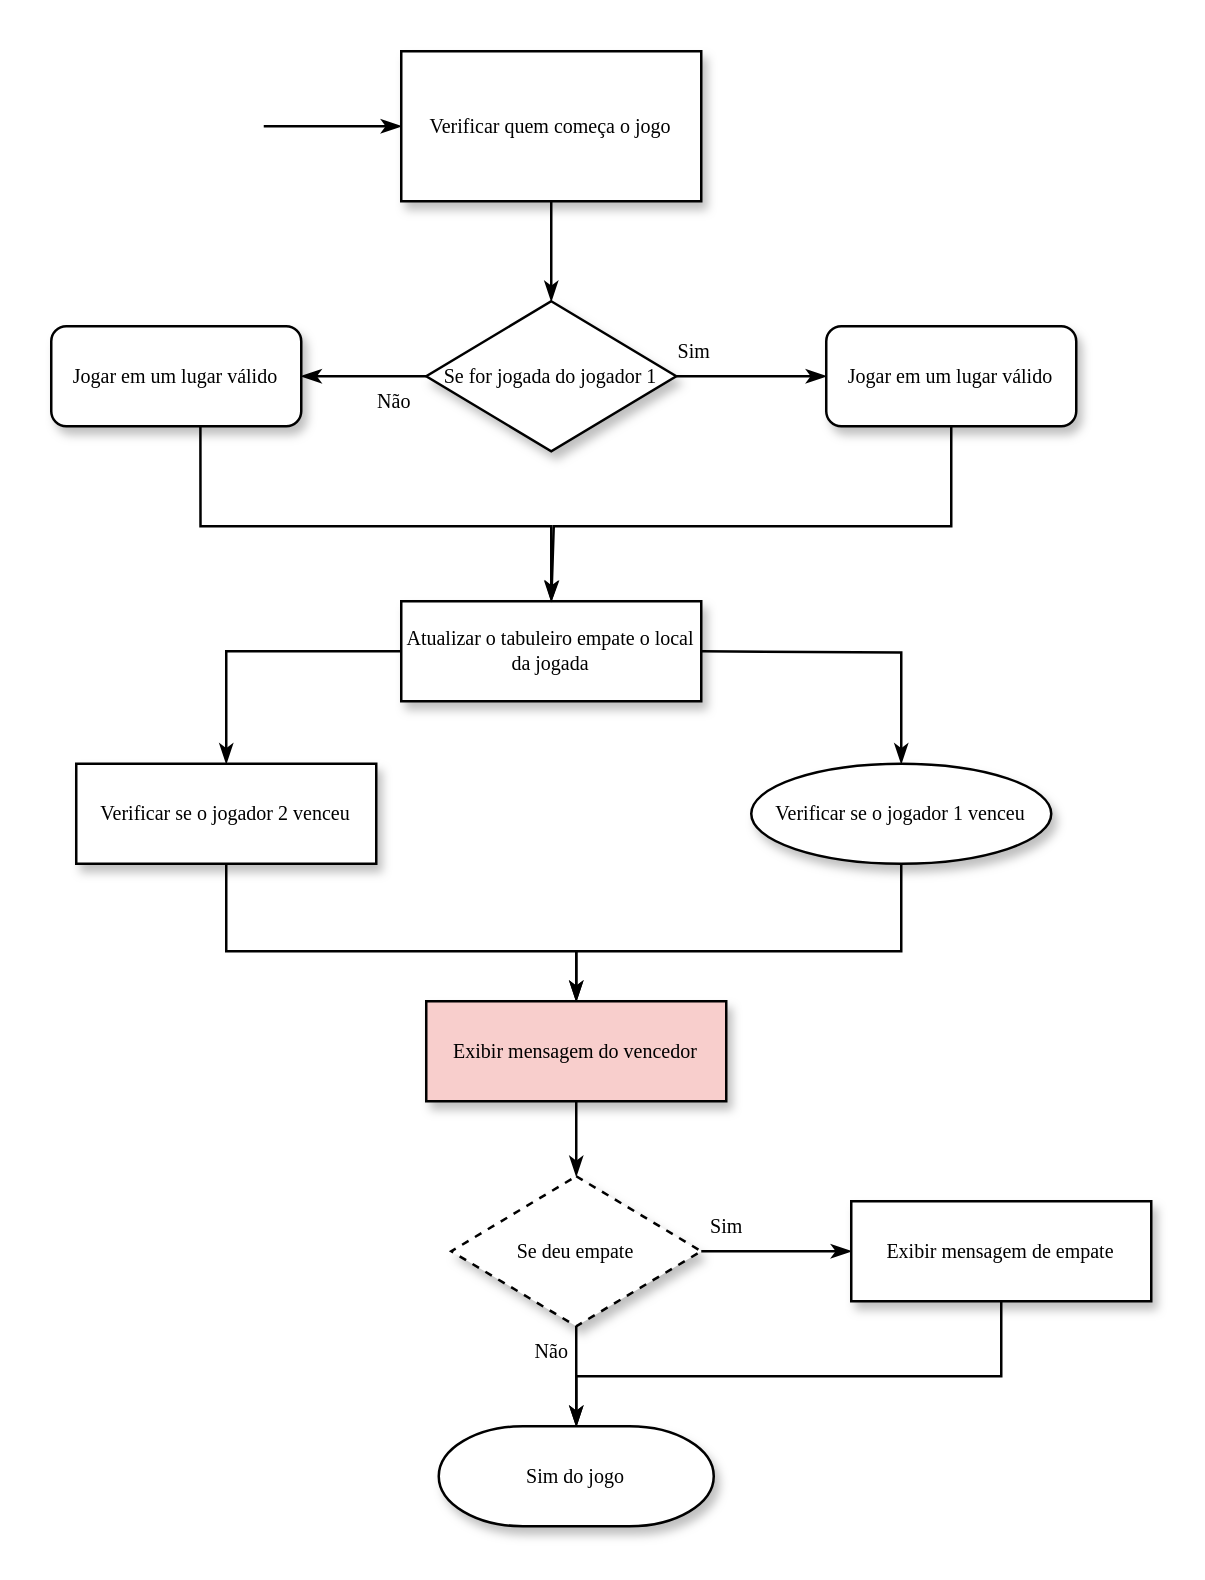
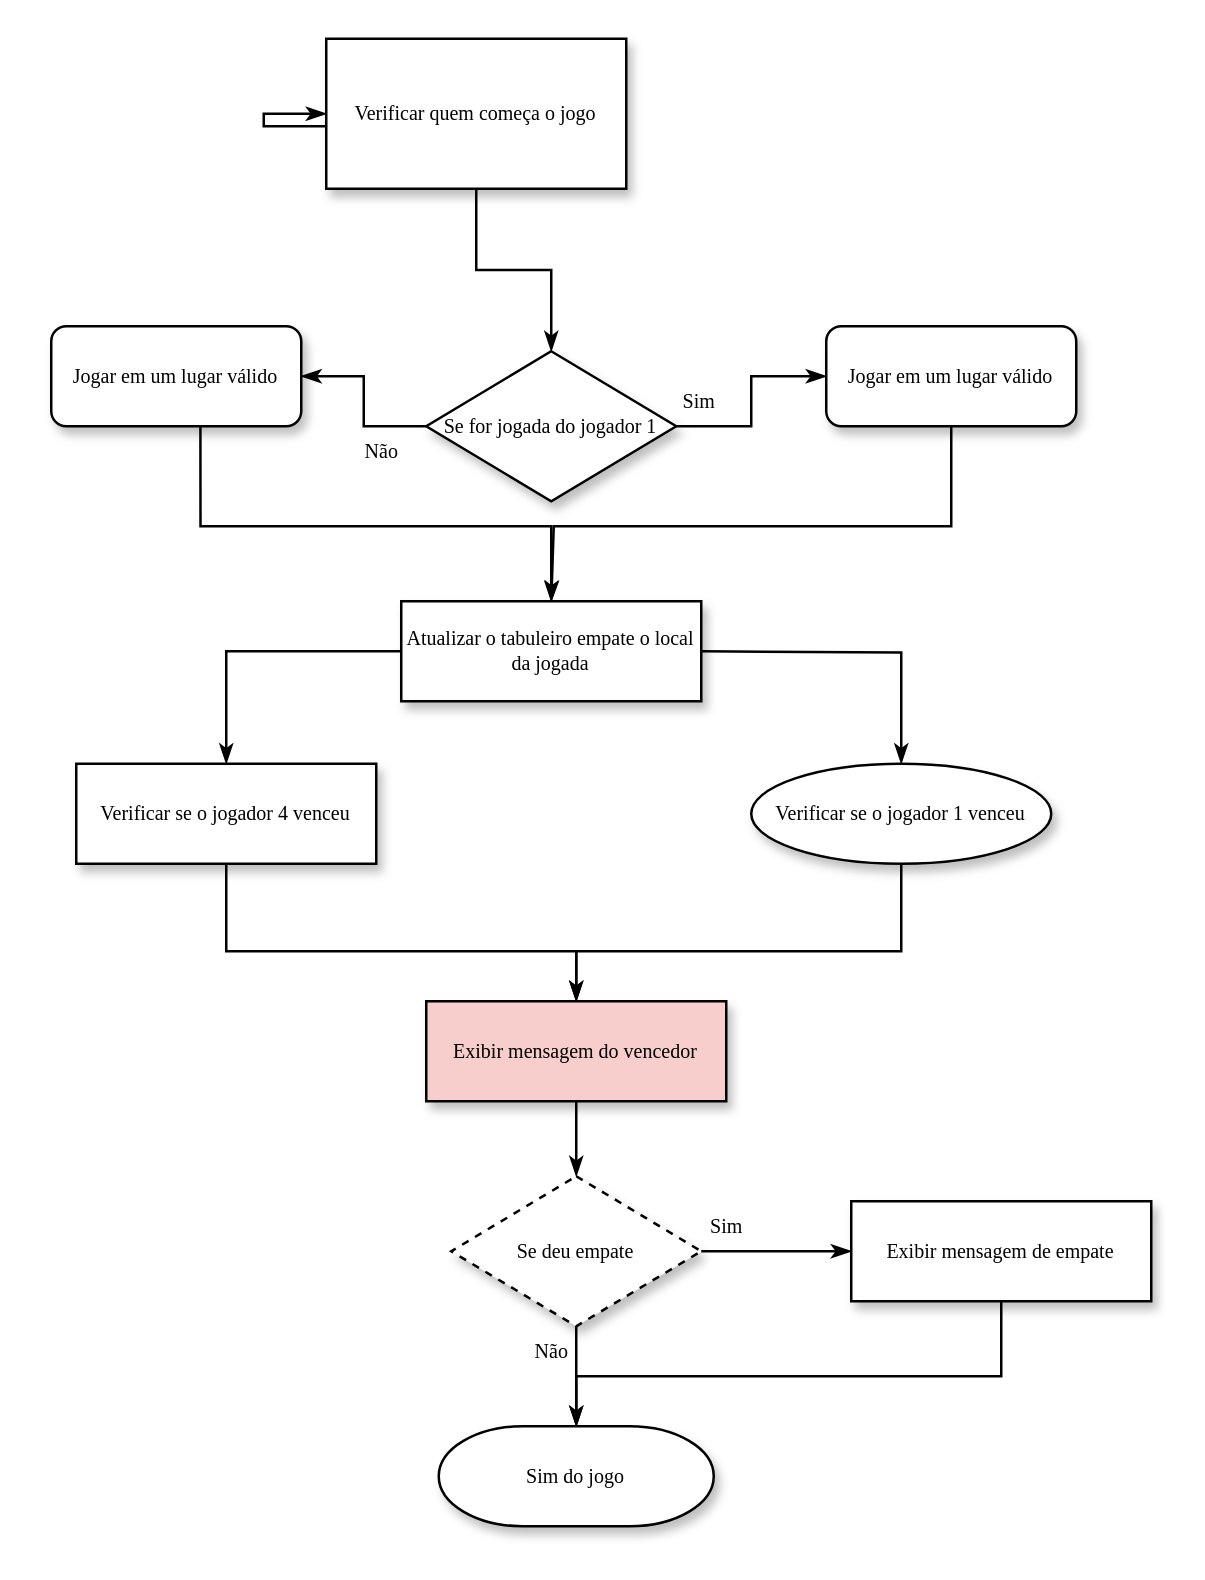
- <mxCell id="26" value="Verificar quem começa o jogo" style="rounded=0;whiteSpace=wrap;html=1;shadow=1;labelBackgroundColor=none;strokeWidth=1;fontFamily=Verdana;fontSize=8;align=center;" vertex="1" parent="1"><mxGeometry x="160" y="20" width="120" height="60" as="geometry" /></mxCell>
+ <mxCell id="26" value="Verificar quem começa o jogo" style="rounded=0;whiteSpace=wrap;html=1;shadow=1;labelBackgroundColor=none;strokeWidth=1;fontFamily=Verdana;fontSize=8;align=center;" vertex="1" parent="1"><mxGeometry x="130" y="15" width="120" height="60" as="geometry" /></mxCell>
- <mxCell id="5" value="Se for jogada do jogador 1" style="rhombus;whiteSpace=wrap;html=1;rounded=0;shadow=1;labelBackgroundColor=none;strokeWidth=1;fontFamily=Verdana;fontSize=8;align=center;" vertex="1" parent="1"><mxGeometry x="170" y="120" width="100" height="60" as="geometry" /></mxCell>
+ <mxCell id="5" value="Se for jogada do jogador 1" style="rhombus;whiteSpace=wrap;html=1;rounded=0;shadow=1;labelBackgroundColor=none;strokeWidth=1;fontFamily=Verdana;fontSize=8;align=center;" vertex="1" parent="1"><mxGeometry x="170" y="140" width="100" height="60" as="geometry" /></mxCell>
- <mxCell id="12" value="Verificar se o jogador 2 venceu" style="whiteSpace=wrap;html=1;rounded=0;shadow=1;labelBackgroundColor=none;strokeWidth=1;fontFamily=Verdana;fontSize=8;align=center;spacing=6;" vertex="1" parent="1"><mxGeometry x="30" y="305" width="120" height="40" as="geometry" /></mxCell>
+ <mxCell id="12" value="Verificar se o jogador 4 venceu" style="whiteSpace=wrap;html=1;rounded=0;shadow=1;labelBackgroundColor=none;strokeWidth=1;fontFamily=Verdana;fontSize=8;align=center;spacing=6;" vertex="1" parent="1"><mxGeometry x="30" y="305" width="120" height="40" as="geometry" /></mxCell>
